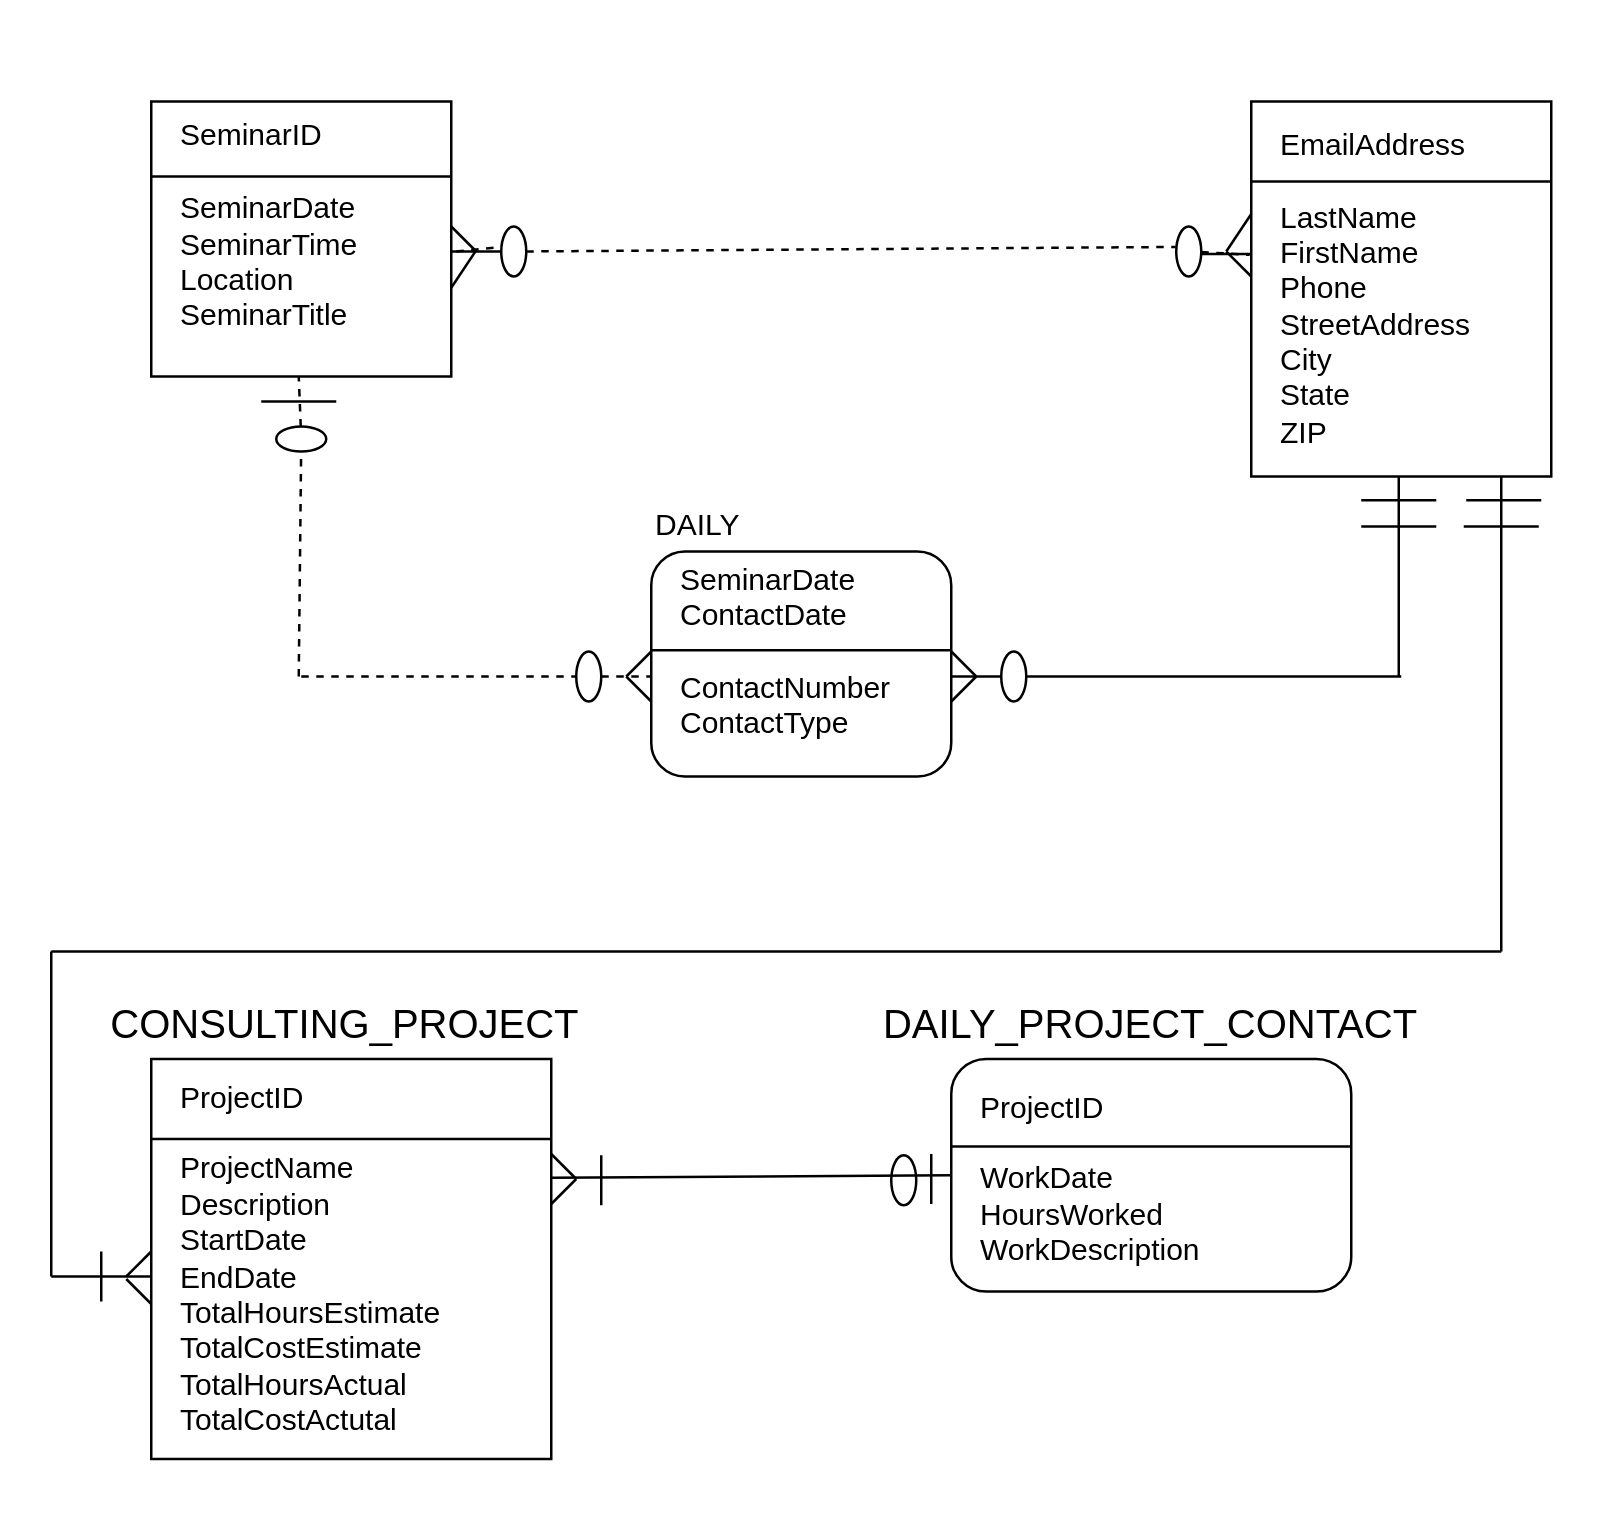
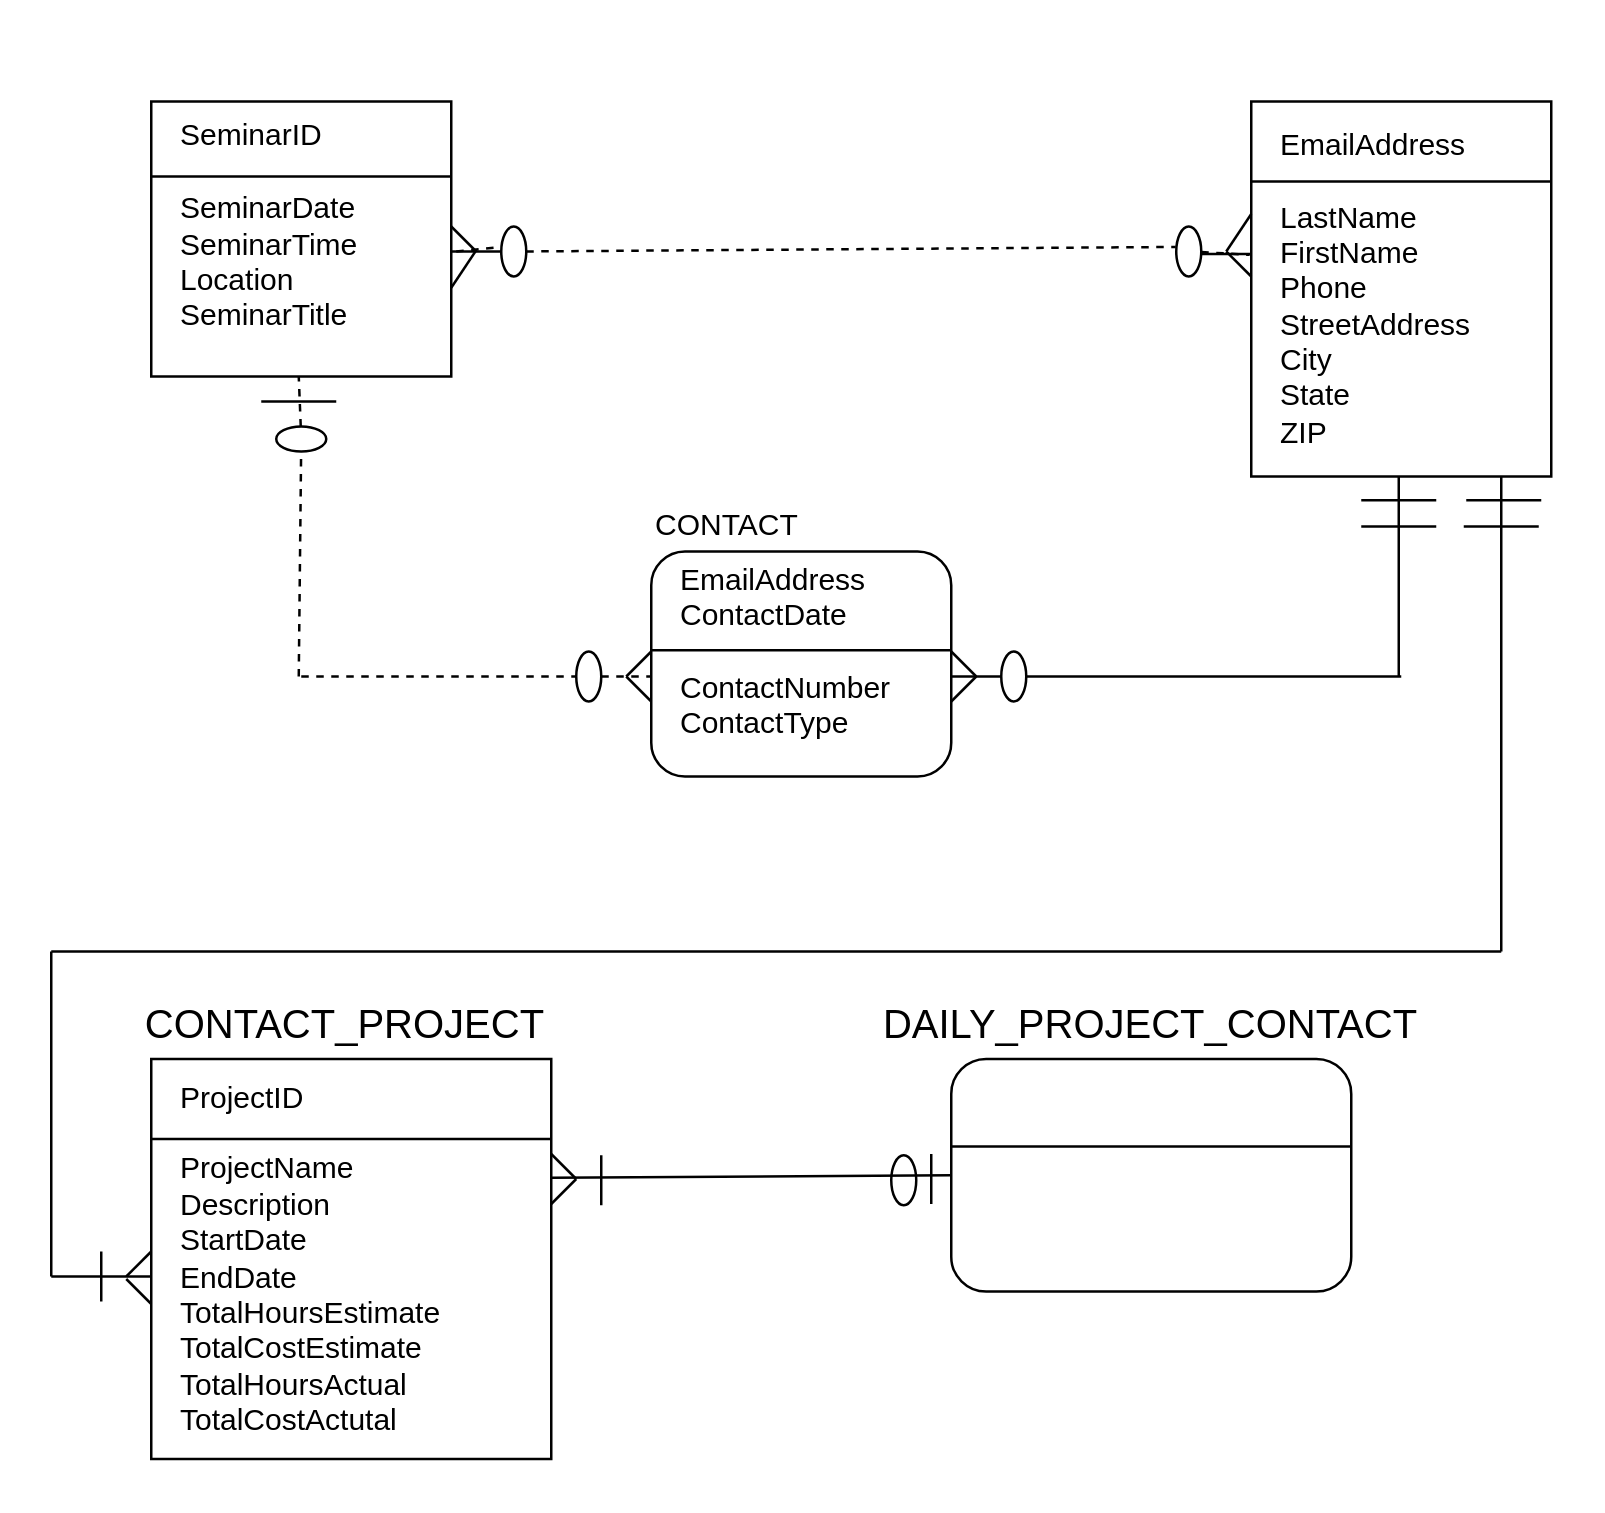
- <mxCell id="10" value="DAILY" style="text;html=1;strokeColor=none;fillColor=none;align=left;verticalAlign=middle;whiteSpace=wrap;rounded=0;" vertex="1" parent="8"><mxGeometry width="120" height="20" as="geometry" /></mxCell>
+ <mxCell id="10" value="CONTACT" style="text;html=1;strokeColor=none;fillColor=none;align=left;verticalAlign=middle;whiteSpace=wrap;rounded=0;" vertex="1" parent="8"><mxGeometry width="120" height="20" as="geometry" /></mxCell>
- <mxCell id="11" value="SeminarDate&lt;br&gt;ContactDate&lt;br&gt;&lt;br&gt;ContactNumber&lt;br&gt;ContactType" style="text;html=1;strokeColor=none;fillColor=none;align=left;verticalAlign=middle;whiteSpace=wrap;rounded=0;" vertex="1" parent="8"><mxGeometry x="10" y="20" width="100" height="80" as="geometry" /></mxCell>
+ <mxCell id="11" value="EmailAddress&lt;br&gt;ContactDate&lt;br&gt;&lt;br&gt;ContactNumber&lt;br&gt;ContactType" style="text;html=1;strokeColor=none;fillColor=none;align=left;verticalAlign=middle;whiteSpace=wrap;rounded=0;" vertex="1" parent="8"><mxGeometry x="10" y="20" width="100" height="80" as="geometry" /></mxCell>
- <mxCell id="18" value="&lt;span lang=&quot;EN&quot; style=&quot;font-size: 12.0pt ; line-height: 115% ; font-family: &amp;#34;calibri&amp;#34; , sans-serif&quot;&gt;CONSULTING_PROJECT&amp;nbsp;&lt;/span&gt;" style="text;html=1;strokeColor=none;fillColor=none;align=center;verticalAlign=middle;whiteSpace=wrap;rounded=0;" vertex="1" parent="17"><mxGeometry width="160" height="20" as="geometry" /></mxCell>
+ <mxCell id="18" value="&lt;span lang=&quot;EN&quot; style=&quot;font-size: 12.0pt ; line-height: 115% ; font-family: &amp;#34;calibri&amp;#34; , sans-serif&quot;&gt;CONTACT_PROJECT&amp;nbsp;&lt;/span&gt;" style="text;html=1;strokeColor=none;fillColor=none;align=center;verticalAlign=middle;whiteSpace=wrap;rounded=0;" vertex="1" parent="17"><mxGeometry width="160" height="20" as="geometry" /></mxCell>
- <mxCell id="25" value="ProjectID&lt;br&gt;&lt;br&gt;WorkDate&lt;br&gt;HoursWorked&lt;br&gt;WorkDescription" style="text;html=1;strokeColor=none;fillColor=none;align=left;verticalAlign=middle;whiteSpace=wrap;rounded=0;" vertex="1" parent="22"><mxGeometry x="10" y="26" width="140" height="90" as="geometry" /></mxCell>
